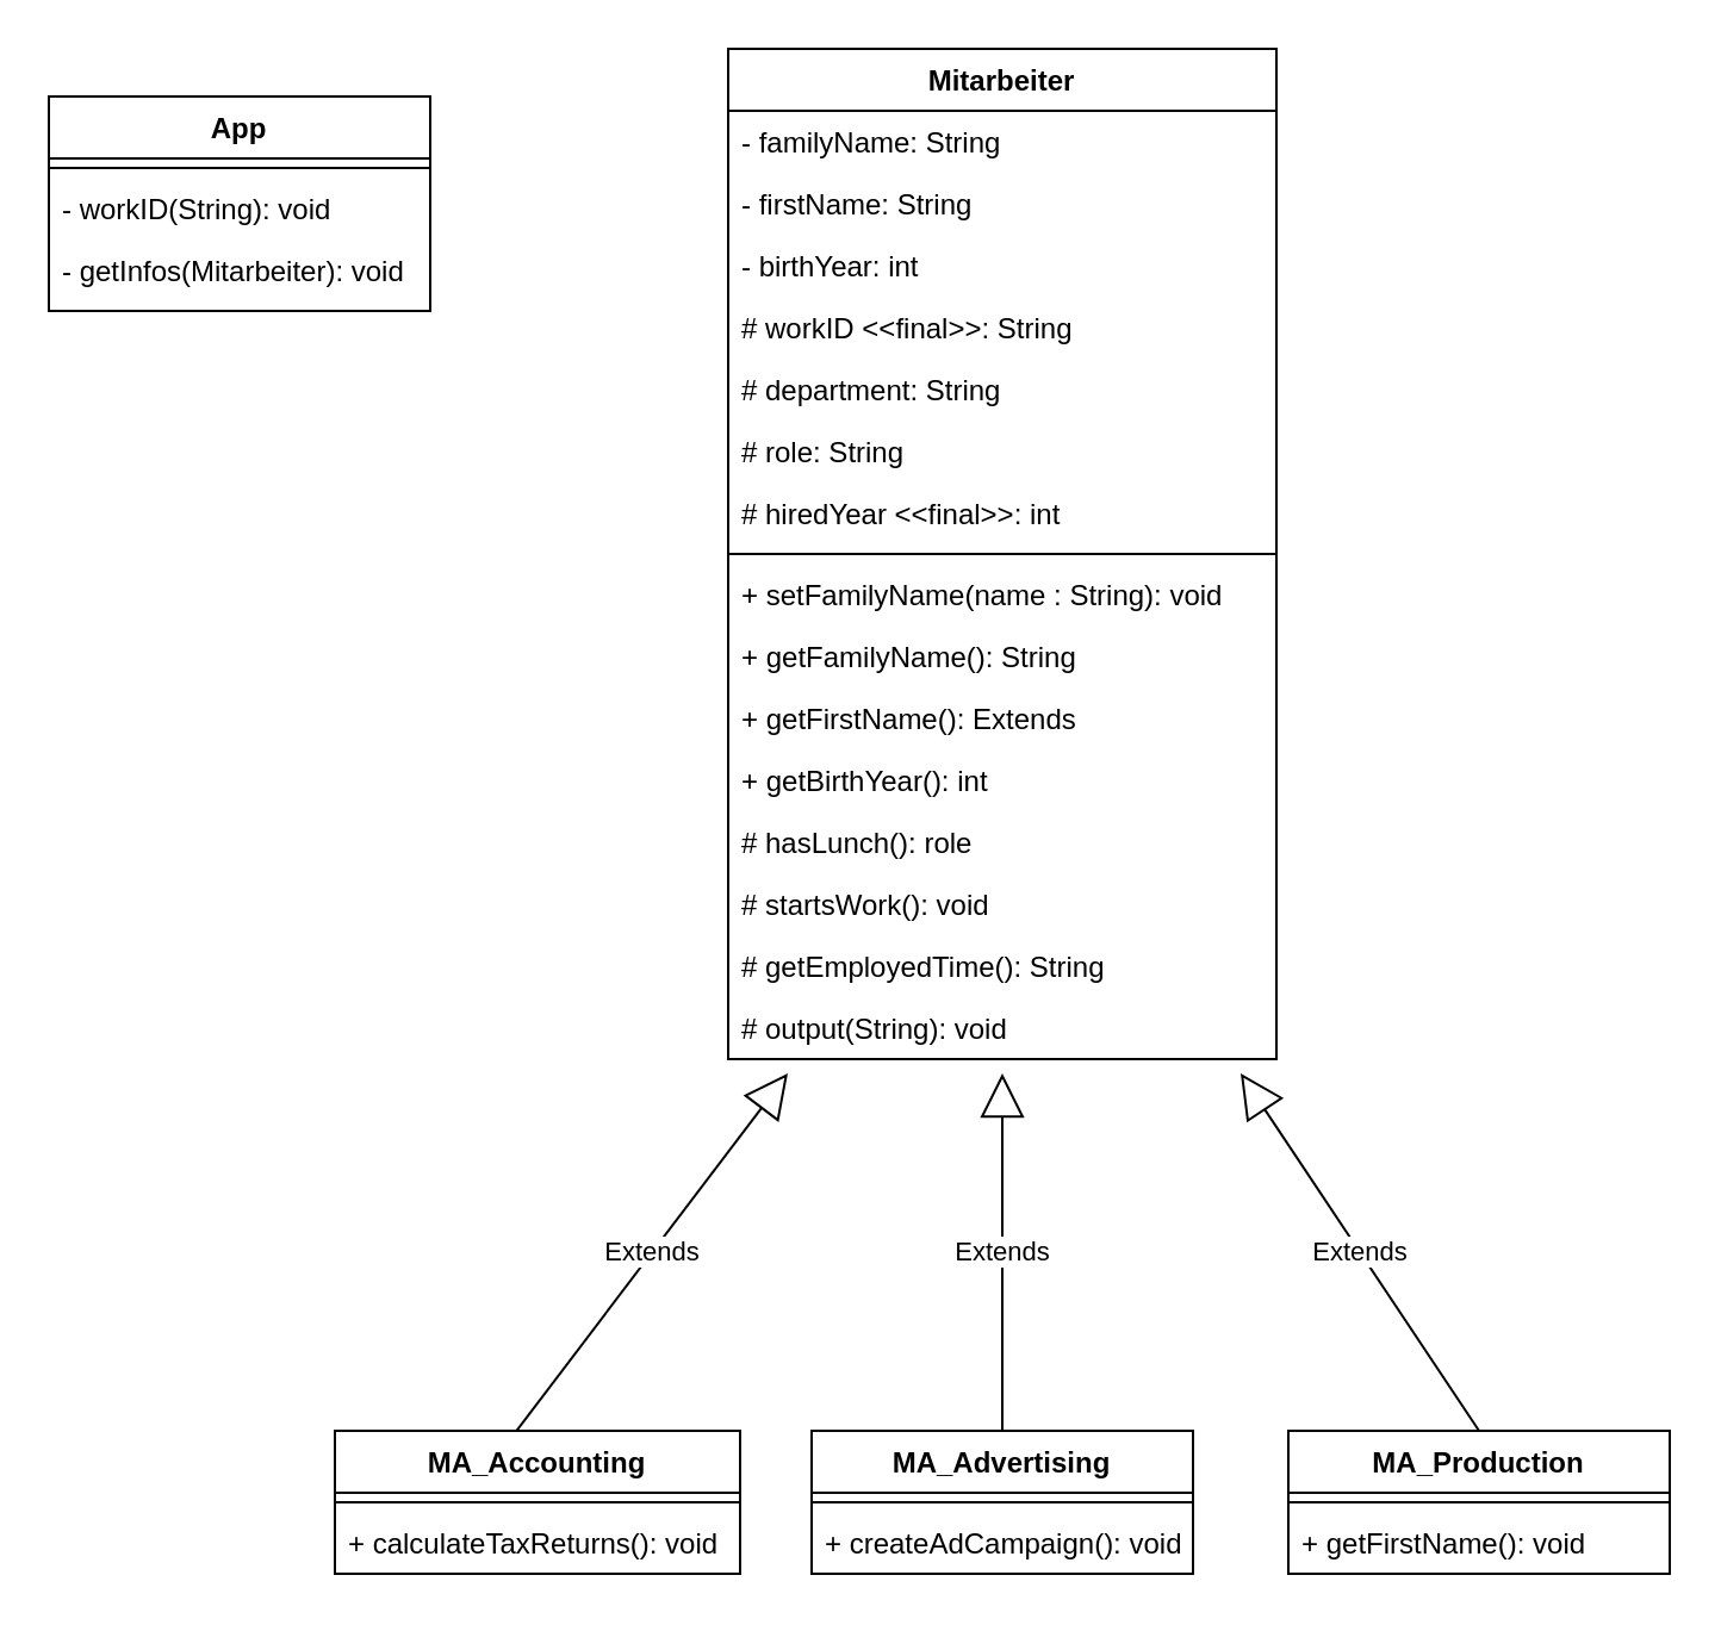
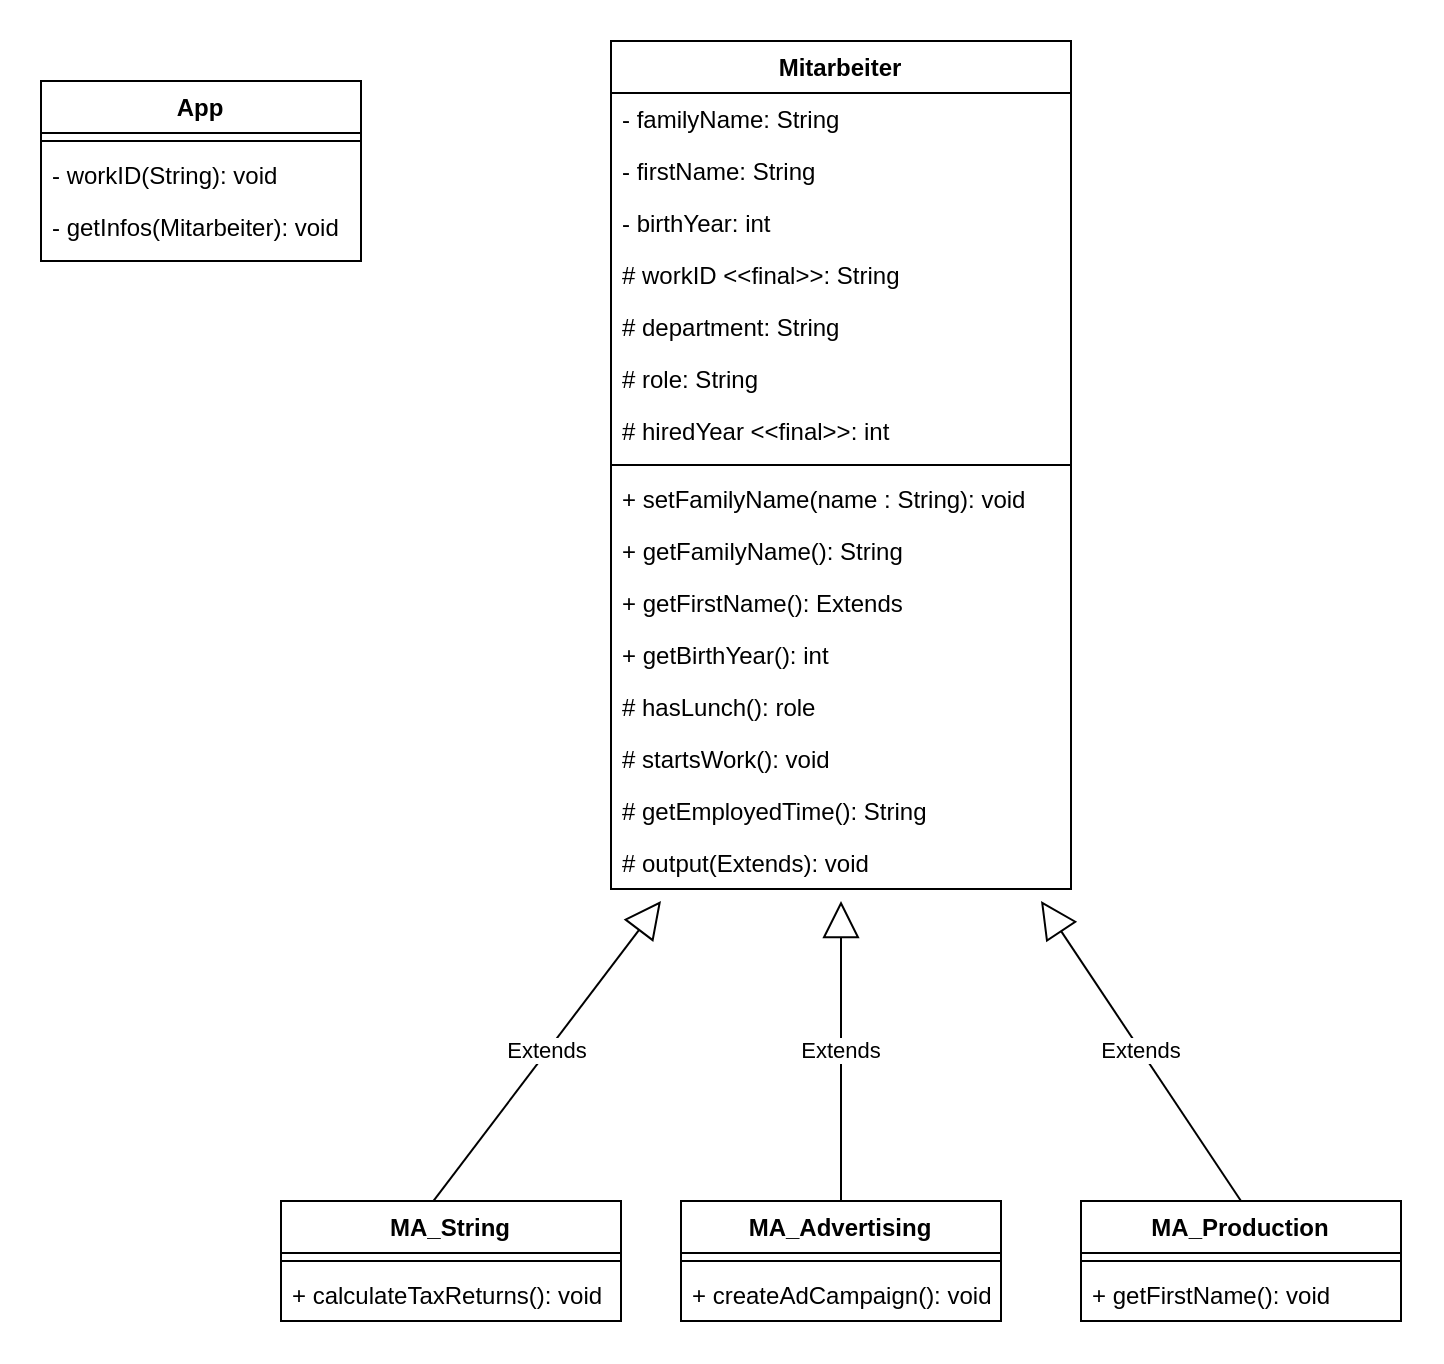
- <mxCell id="18" value="# output(String): void" style="text;strokeColor=none;fillColor=none;align=left;verticalAlign=top;spacingLeft=4;spacingRight=4;overflow=hidden;rotatable=0;points=[[0,0.5],[1,0.5]];portConstraint=eastwest;" parent="2" vertex="1"><mxGeometry y="398" width="230" height="26" as="geometry" /></mxCell>
+ <mxCell id="18" value="# output(Extends): void" style="text;strokeColor=none;fillColor=none;align=left;verticalAlign=top;spacingLeft=4;spacingRight=4;overflow=hidden;rotatable=0;points=[[0,0.5],[1,0.5]];portConstraint=eastwest;" parent="2" vertex="1"><mxGeometry y="398" width="230" height="26" as="geometry" /></mxCell>
- <mxCell id="19" value="MA_Accounting" style="swimlane;fontStyle=1;align=center;verticalAlign=top;childLayout=stackLayout;horizontal=1;startSize=26;horizontalStack=0;resizeParent=1;resizeParentMax=0;resizeLast=0;collapsible=1;marginBottom=0;" parent="1" vertex="1"><mxGeometry x="140" y="600" width="170" height="60" as="geometry" /></mxCell>
+ <mxCell id="19" value="MA_String" style="swimlane;fontStyle=1;align=center;verticalAlign=top;childLayout=stackLayout;horizontal=1;startSize=26;horizontalStack=0;resizeParent=1;resizeParentMax=0;resizeLast=0;collapsible=1;marginBottom=0;" parent="1" vertex="1"><mxGeometry x="140" y="600" width="170" height="60" as="geometry" /></mxCell>
